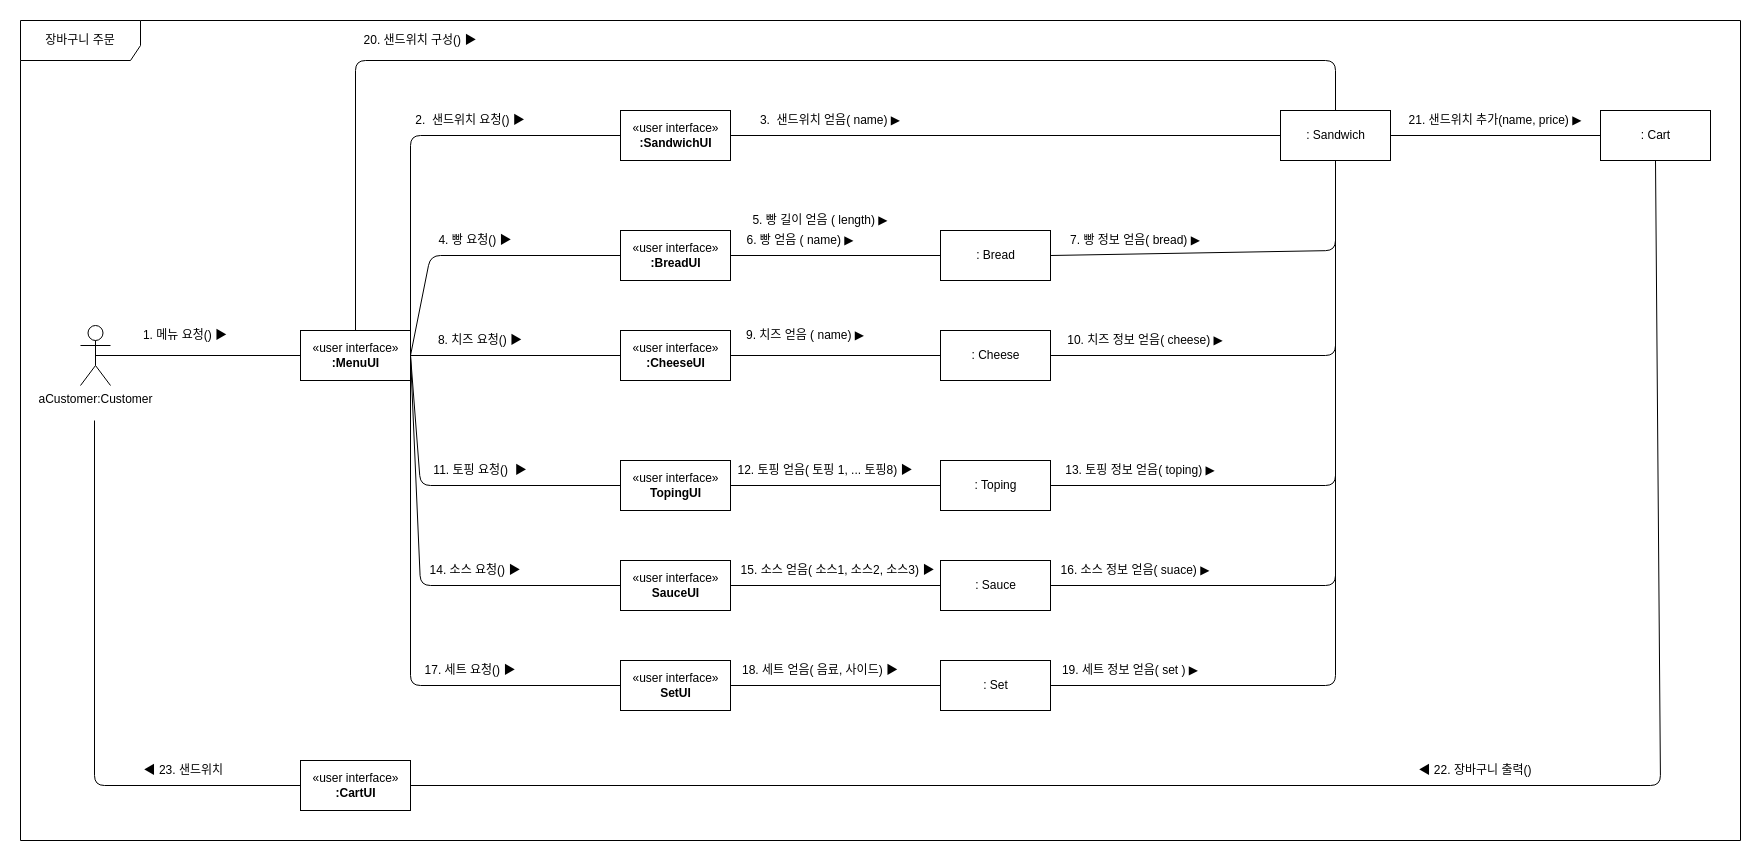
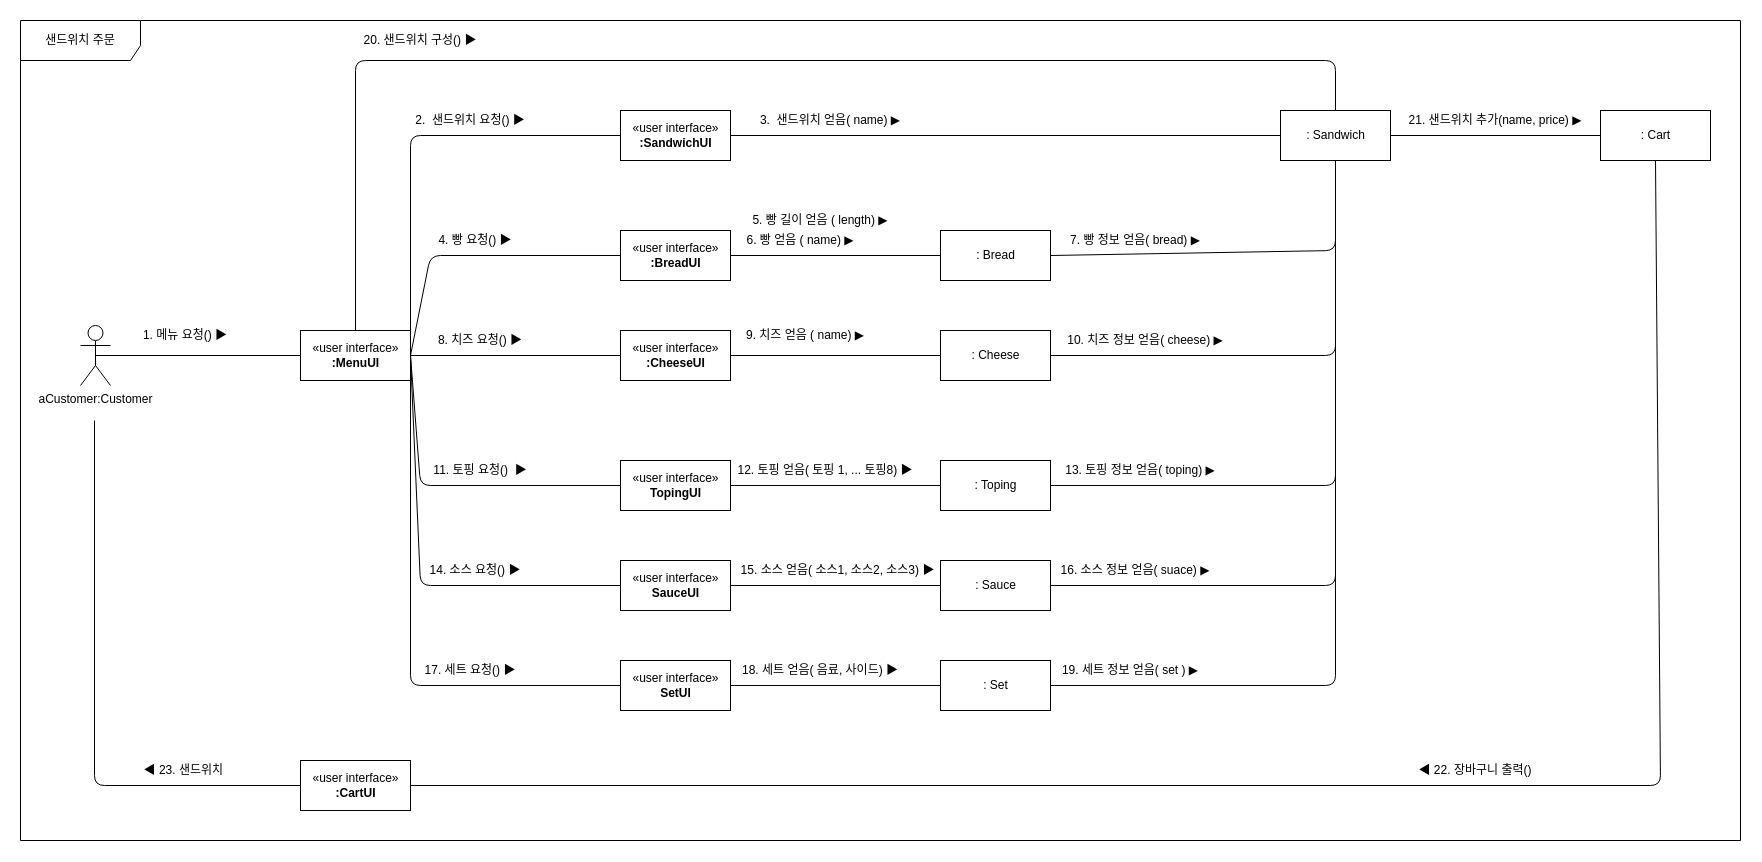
- <mxCell id="63" value="장바구니 주문" style="shape=umlFrame;whiteSpace=wrap;html=1;width=120;height=40;" vertex="1" parent="1"><mxGeometry x="20" y="20" width="1720" height="820" as="geometry" /></mxCell>
+ <mxCell id="63" value="샌드위치 주문" style="shape=umlFrame;whiteSpace=wrap;html=1;width=120;height=40;" vertex="1" parent="1"><mxGeometry x="20" y="20" width="1720" height="820" as="geometry" /></mxCell>
